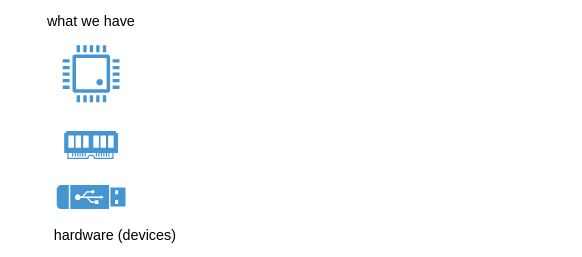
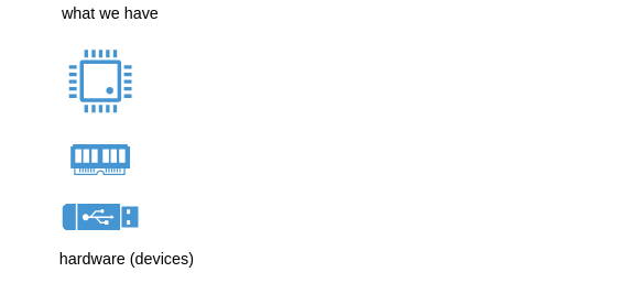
- <mxCell id="5" value="what we have" style="text;html=1;strokeColor=none;fillColor=none;align=center;verticalAlign=middle;whiteSpace=wrap;rounded=0;fontSize=24;" parent="1" vertex="1"><mxGeometry x="20.85" y="20" width="260" height="30" as="geometry" /></mxCell>
+ <mxCell id="5" value="what we have" style="text;html=1;strokeColor=none;fillColor=none;align=center;verticalAlign=middle;whiteSpace=wrap;rounded=0;fontSize=24;" parent="1" vertex="1"><mxGeometry x="35.85" y="5" width="260" height="30" as="geometry" /></mxCell>
